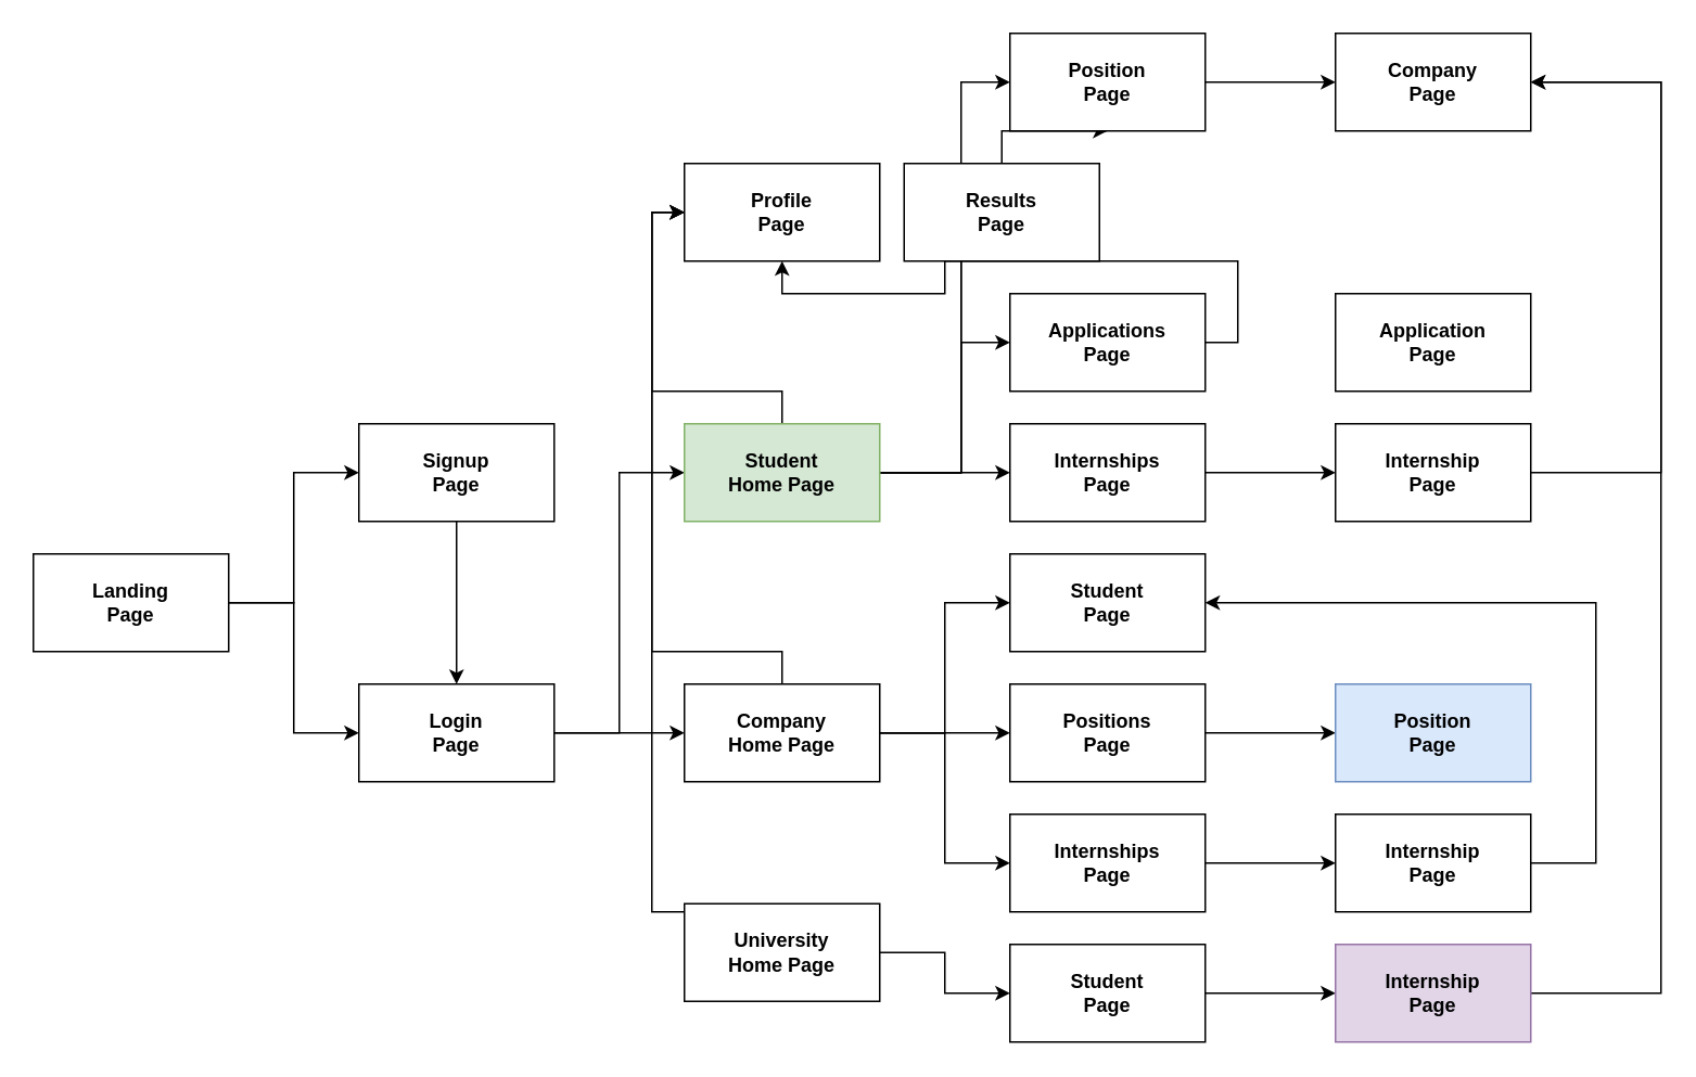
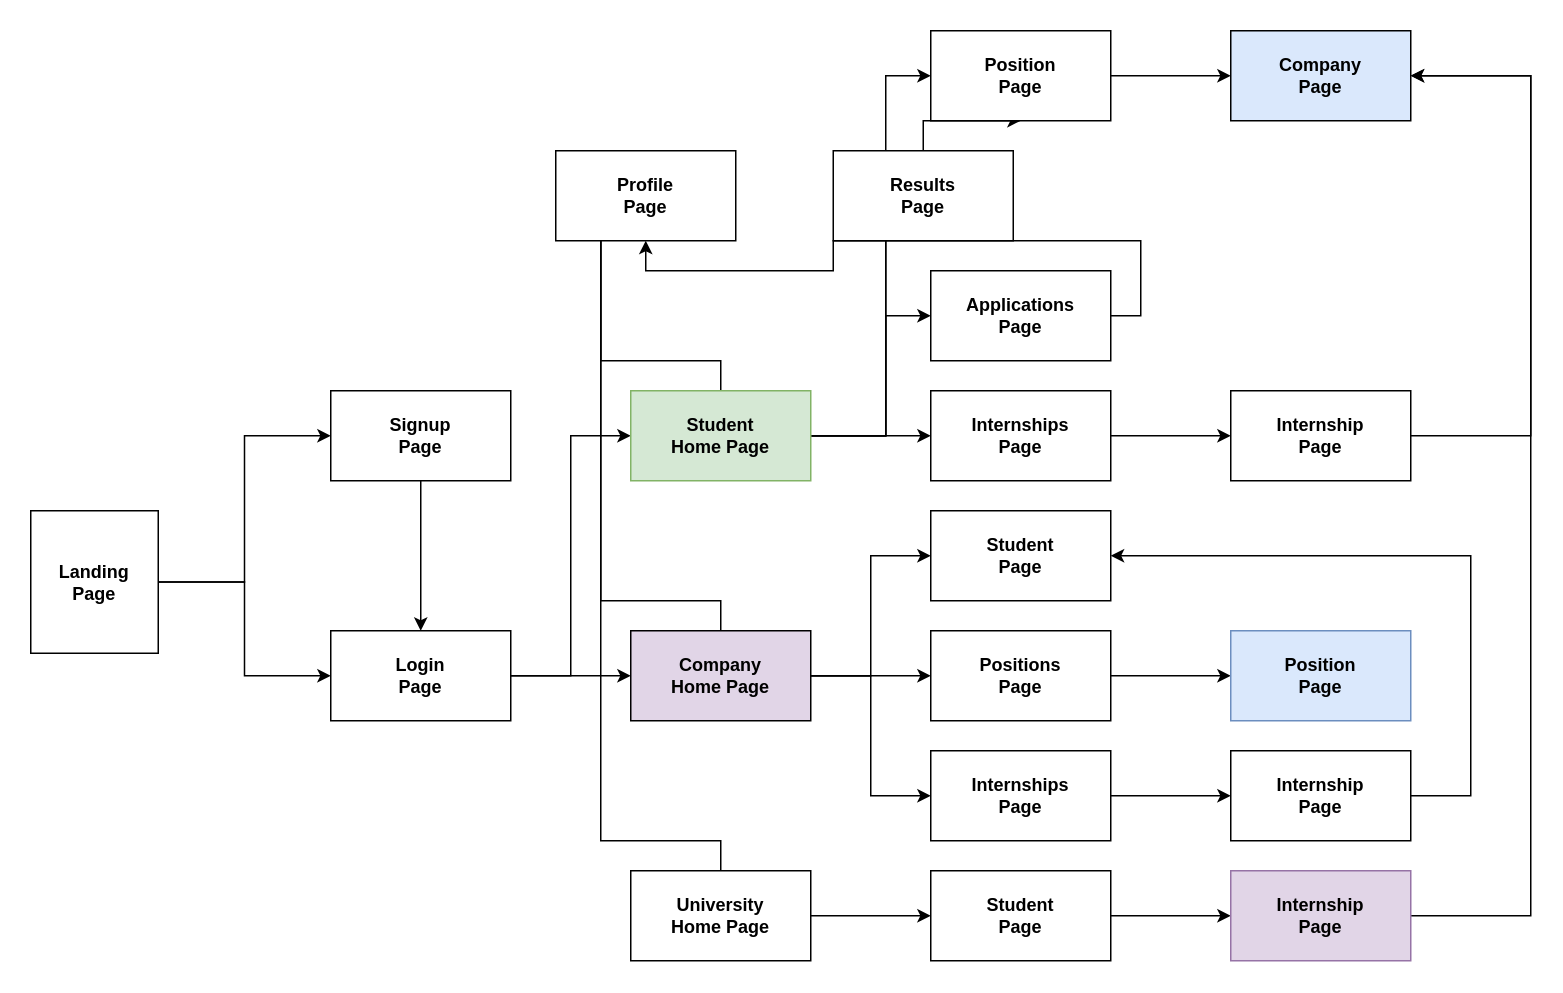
- <mxCell id="49" value="Company&lt;div&gt;Page&lt;/div&gt;" style="rounded=0;whiteSpace=wrap;html=1;fontStyle=1;" vertex="1" parent="1"><mxGeometry x="820" y="20" width="120" height="60" as="geometry" /></mxCell>
+ <mxCell id="49" value="Company&lt;div&gt;Page&lt;/div&gt;" style="rounded=0;whiteSpace=wrap;html=1;fontStyle=1;fillColor=#dae8fc;" vertex="1" parent="1"><mxGeometry x="820" y="20" width="120" height="60" as="geometry" /></mxCell>
- <mxCell id="39" value="Profile&lt;div&gt;Page&lt;/div&gt;" style="rounded=0;whiteSpace=wrap;html=1;fontStyle=1;" vertex="1" parent="1"><mxGeometry x="420" y="100" width="120" height="60" as="geometry" /></mxCell>
+ <mxCell id="39" value="Profile&lt;div&gt;Page&lt;/div&gt;" style="rounded=0;whiteSpace=wrap;html=1;fontStyle=1;" vertex="1" parent="1"><mxGeometry x="370" y="100" width="120" height="60" as="geometry" /></mxCell>
- <mxCell id="40" value="Application&lt;div&gt;Page&lt;/div&gt;" style="rounded=0;whiteSpace=wrap;html=1;fontStyle=1;" vertex="1" parent="1"><mxGeometry x="820" y="180" width="120" height="60" as="geometry" /></mxCell>
- <mxCell id="4" value="Landing&lt;div&gt;Page&lt;/div&gt;" style="rounded=0;whiteSpace=wrap;html=1;fontStyle=1" vertex="1" parent="1"><mxGeometry x="20" y="340" width="120" height="60" as="geometry" /></mxCell>
+ <mxCell id="4" value="Landing&lt;div&gt;Page&lt;/div&gt;" style="rounded=0;whiteSpace=wrap;html=1;fontStyle=1" vertex="1" parent="1"><mxGeometry x="20" y="340" width="85" height="95" as="geometry" /></mxCell>
- <mxCell id="20" value="Company&lt;br&gt;&lt;div&gt;Home Page&lt;/div&gt;" style="rounded=0;whiteSpace=wrap;html=1;fontStyle=1" vertex="1" parent="1"><mxGeometry x="420" y="420" width="120" height="60" as="geometry" /></mxCell>
+ <mxCell id="20" value="Company&lt;br&gt;&lt;div&gt;Home Page&lt;/div&gt;" style="rounded=0;whiteSpace=wrap;html=1;fontStyle=1;fillColor=#e1d5e7;" vertex="1" parent="1"><mxGeometry x="420" y="420" width="120" height="60" as="geometry" /></mxCell>
- <mxCell id="23" value="University&lt;br&gt;&lt;div&gt;Home Page&lt;/div&gt;" style="rounded=0;whiteSpace=wrap;html=1;fontStyle=1" vertex="1" parent="1"><mxGeometry x="420" y="555" width="120" height="60" as="geometry" /></mxCell>
+ <mxCell id="23" value="University&lt;br&gt;&lt;div&gt;Home Page&lt;/div&gt;" style="rounded=0;whiteSpace=wrap;html=1;fontStyle=1" vertex="1" parent="1"><mxGeometry x="420" y="580" width="120" height="60" as="geometry" /></mxCell>
